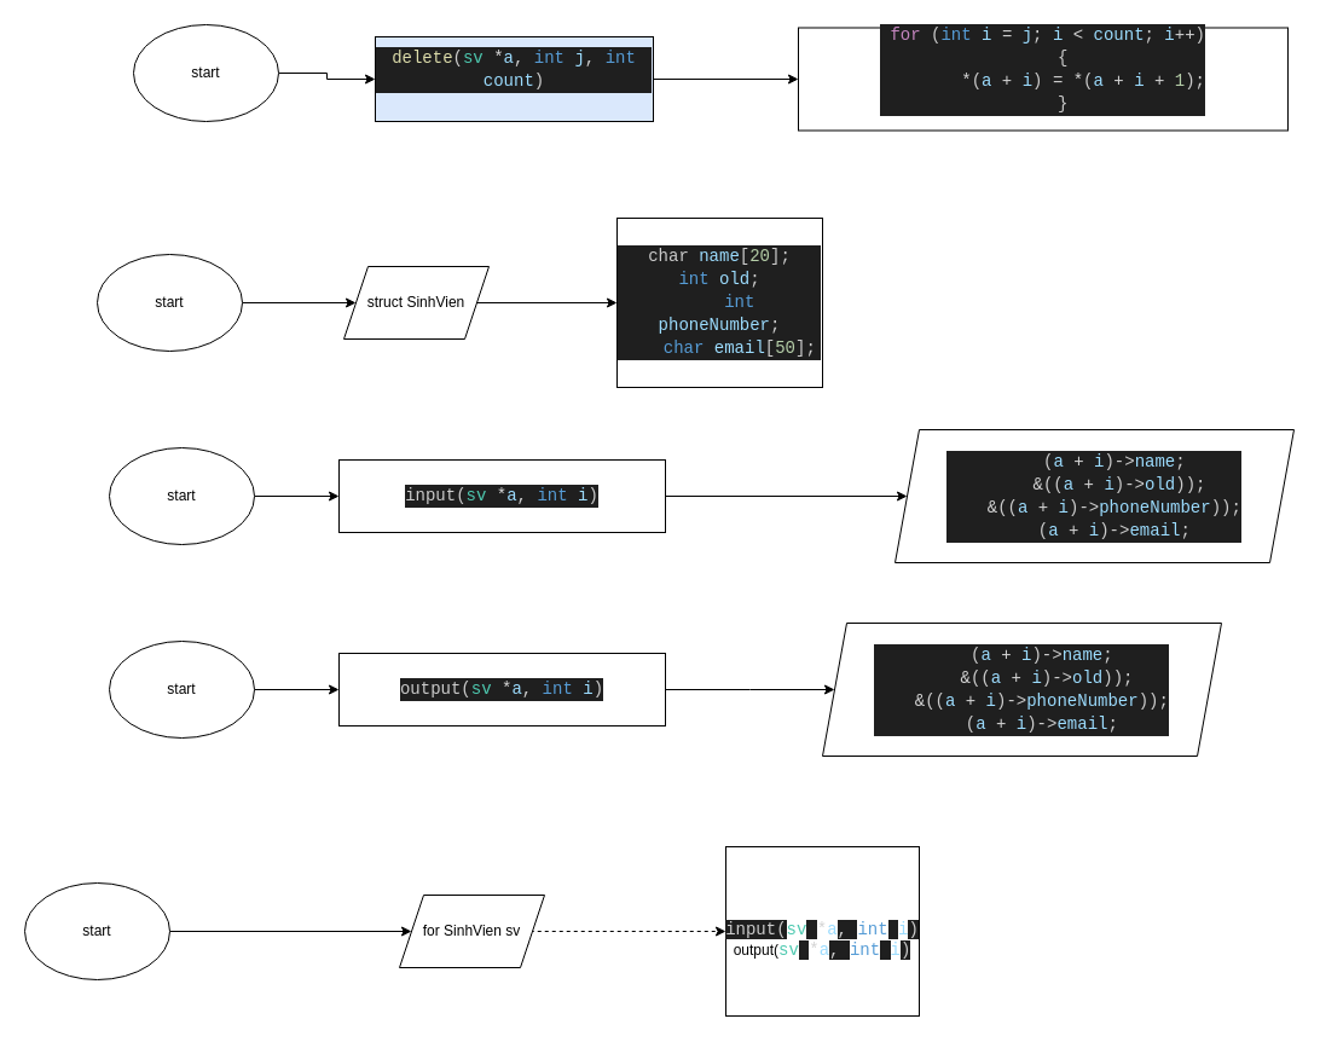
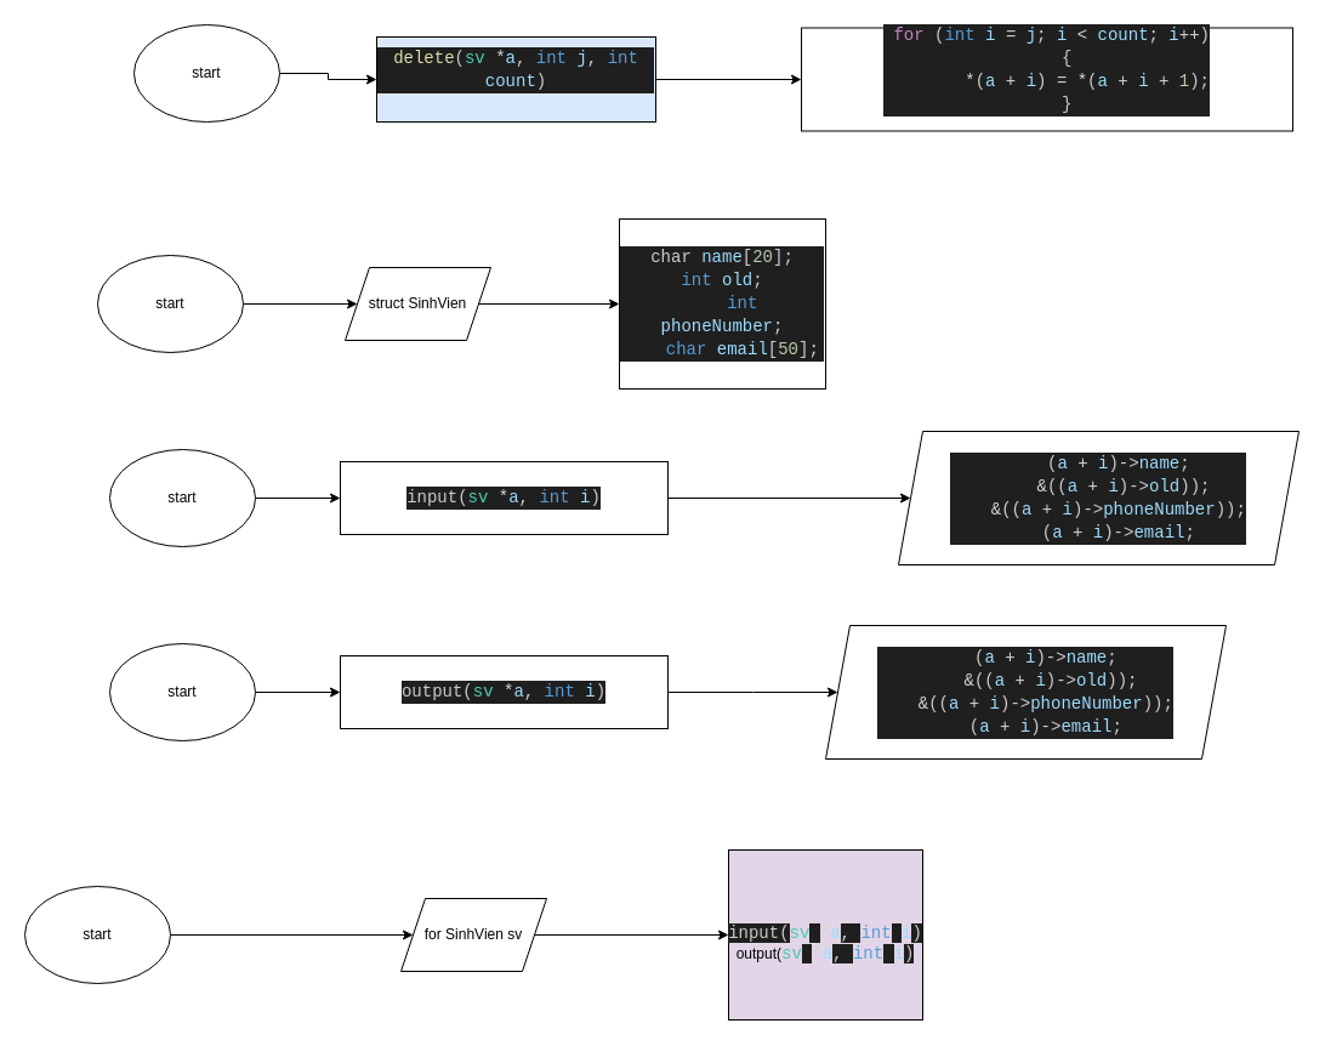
- <mxCell id="25" style="edgeStyle=orthogonalEdgeStyle;rounded=0;orthogonalLoop=1;jettySize=auto;html=1;exitX=1;exitY=0.75;exitDx=0;exitDy=0;dashed=1;" edge="1" parent="1" source="26" target="24"><mxGeometry relative="1" as="geometry"><Array as="points"><mxPoint x="404" y="772" /><mxPoint x="404" y="770" /></Array></mxGeometry></mxCell>
+ <mxCell id="25" style="edgeStyle=orthogonalEdgeStyle;rounded=0;orthogonalLoop=1;jettySize=auto;html=1;exitX=1;exitY=0.75;exitDx=0;exitDy=0;" edge="1" parent="1" source="26" target="24"><mxGeometry relative="1" as="geometry"><Array as="points"><mxPoint x="404" y="772" /><mxPoint x="404" y="770" /></Array></mxGeometry></mxCell>
- <mxCell id="24" value="&lt;br&gt;&lt;span style=&quot;color: rgb(204, 204, 204); font-family: Consolas, &amp;quot;Courier New&amp;quot;, monospace; font-size: 14px; font-style: normal; font-variant-ligatures: normal; font-variant-caps: normal; font-weight: 400; letter-spacing: normal; orphans: 2; text-align: center; text-indent: 0px; text-transform: none; widows: 2; word-spacing: 0px; -webkit-text-stroke-width: 0px; background-color: rgb(31, 31, 31); text-decoration-thickness: initial; text-decoration-style: initial; text-decoration-color: initial; float: none; display: inline !important;&quot;&gt;input(&lt;/span&gt;&lt;span style=&quot;border-color: var(--border-color); font-family: Consolas, &amp;quot;Courier New&amp;quot;, monospace; font-size: 14px; font-style: normal; font-variant-ligatures: normal; font-variant-caps: normal; font-weight: 400; letter-spacing: normal; orphans: 2; text-align: center; text-indent: 0px; text-transform: none; widows: 2; word-spacing: 0px; -webkit-text-stroke-width: 0px; text-decoration-thickness: initial; text-decoration-style: initial; text-decoration-color: initial; color: rgb(78, 201, 176);&quot;&gt;sv&lt;/span&gt;&lt;span style=&quot;color: rgb(204, 204, 204); font-family: Consolas, &amp;quot;Courier New&amp;quot;, monospace; font-size: 14px; font-style: normal; font-variant-ligatures: normal; font-variant-caps: normal; font-weight: 400; letter-spacing: normal; orphans: 2; text-align: center; text-indent: 0px; text-transform: none; widows: 2; word-spacing: 0px; -webkit-text-stroke-width: 0px; background-color: rgb(31, 31, 31); text-decoration-thickness: initial; text-decoration-style: initial; text-decoration-color: initial; float: none; display: inline !important;&quot;&gt;&lt;span&gt;&amp;nbsp;&lt;/span&gt;&lt;/span&gt;&lt;span style=&quot;border-color: var(--border-color); font-family: Consolas, &amp;quot;Courier New&amp;quot;, monospace; font-size: 14px; font-style: normal; font-variant-ligatures: normal; font-variant-caps: normal; font-weight: 400; letter-spacing: normal; orphans: 2; text-align: center; text-indent: 0px; text-transform: none; widows: 2; word-spacing: 0px; -webkit-text-stroke-width: 0px; text-decoration-thickness: initial; text-decoration-style: initial; text-decoration-color: initial; color: rgb(212, 212, 212);&quot;&gt;*&lt;/span&gt;&lt;span style=&quot;border-color: var(--border-color); font-family: Consolas, &amp;quot;Courier New&amp;quot;, monospace; font-size: 14px; font-style: normal; font-variant-ligatures: normal; font-variant-caps: normal; font-weight: 400; letter-spacing: normal; orphans: 2; text-align: center; text-indent: 0px; text-transform: none; widows: 2; word-spacing: 0px; -webkit-text-stroke-width: 0px; text-decoration-thickness: initial; text-decoration-style: initial; text-decoration-color: initial; color: rgb(156, 220, 254);&quot;&gt;a&lt;/span&gt;&lt;span style=&quot;color: rgb(204, 204, 204); font-family: Consolas, &amp;quot;Courier New&amp;quot;, monospace; font-size: 14px; font-style: normal; font-variant-ligatures: normal; font-variant-caps: normal; font-weight: 400; letter-spacing: normal; orphans: 2; text-align: center; text-indent: 0px; text-transform: none; widows: 2; word-spacing: 0px; -webkit-text-stroke-width: 0px; background-color: rgb(31, 31, 31); text-decoration-thickness: initial; text-decoration-style: initial; text-decoration-color: initial; float: none; display: inline !important;&quot;&gt;,&lt;span&gt;&amp;nbsp;&lt;/span&gt;&lt;/span&gt;&lt;span style=&quot;border-color: var(--border-color); font-family: Consolas, &amp;quot;Courier New&amp;quot;, monospace; font-size: 14px; font-style: normal; font-variant-ligatures: normal; font-variant-caps: normal; font-weight: 400; letter-spacing: normal; orphans: 2; text-align: center; text-indent: 0px; text-transform: none; widows: 2; word-spacing: 0px; -webkit-text-stroke-width: 0px; text-decoration-thickness: initial; text-decoration-style: initial; text-decoration-color: initial; color: rgb(86, 156, 214);&quot;&gt;int&lt;/span&gt;&lt;span style=&quot;color: rgb(204, 204, 204); font-family: Consolas, &amp;quot;Courier New&amp;quot;, monospace; font-size: 14px; font-style: normal; font-variant-ligatures: normal; font-variant-caps: normal; font-weight: 400; letter-spacing: normal; orphans: 2; text-align: center; text-indent: 0px; text-transform: none; widows: 2; word-spacing: 0px; -webkit-text-stroke-width: 0px; background-color: rgb(31, 31, 31); text-decoration-thickness: initial; text-decoration-style: initial; text-decoration-color: initial; float: none; display: inline !important;&quot;&gt;&lt;span&gt;&amp;nbsp;&lt;/span&gt;&lt;/span&gt;&lt;span style=&quot;border-color: var(--border-color); font-family: Consolas, &amp;quot;Courier New&amp;quot;, monospace; font-size: 14px; font-style: normal; font-variant-ligatures: normal; font-variant-caps: normal; font-weight: 400; letter-spacing: normal; orphans: 2; text-align: center; text-indent: 0px; text-transform: none; widows: 2; word-spacing: 0px; -webkit-text-stroke-width: 0px; text-decoration-thickness: initial; text-decoration-style: initial; text-decoration-color: initial; color: rgb(156, 220, 254);&quot;&gt;i&lt;/span&gt;&lt;span style=&quot;color: rgb(204, 204, 204); font-family: Consolas, &amp;quot;Courier New&amp;quot;, monospace; font-size: 14px; font-style: normal; font-variant-ligatures: normal; font-variant-caps: normal; font-weight: 400; letter-spacing: normal; orphans: 2; text-align: center; text-indent: 0px; text-transform: none; widows: 2; word-spacing: 0px; -webkit-text-stroke-width: 0px; background-color: rgb(31, 31, 31); text-decoration-thickness: initial; text-decoration-style: initial; text-decoration-color: initial; float: none; display: inline !important;&quot;&gt;)&lt;/span&gt;&lt;br&gt;output(&lt;span style=&quot;border-color: var(--border-color); font-family: Consolas, &amp;quot;Courier New&amp;quot;, monospace; font-size: 14px; color: rgb(78, 201, 176);&quot;&gt;sv&lt;/span&gt;&lt;span style=&quot;color: rgb(204, 204, 204); font-family: Consolas, &amp;quot;Courier New&amp;quot;, monospace; font-size: 14px; background-color: rgb(31, 31, 31);&quot;&gt;&amp;nbsp;&lt;/span&gt;&lt;span style=&quot;border-color: var(--border-color); font-family: Consolas, &amp;quot;Courier New&amp;quot;, monospace; font-size: 14px; color: rgb(212, 212, 212);&quot;&gt;*&lt;/span&gt;&lt;span style=&quot;border-color: var(--border-color); font-family: Consolas, &amp;quot;Courier New&amp;quot;, monospace; font-size: 14px; color: rgb(156, 220, 254);&quot;&gt;a&lt;/span&gt;&lt;span style=&quot;color: rgb(204, 204, 204); font-family: Consolas, &amp;quot;Courier New&amp;quot;, monospace; font-size: 14px; background-color: rgb(31, 31, 31);&quot;&gt;,&amp;nbsp;&lt;/span&gt;&lt;span style=&quot;border-color: var(--border-color); font-family: Consolas, &amp;quot;Courier New&amp;quot;, monospace; font-size: 14px; color: rgb(86, 156, 214);&quot;&gt;int&lt;/span&gt;&lt;span style=&quot;color: rgb(204, 204, 204); font-family: Consolas, &amp;quot;Courier New&amp;quot;, monospace; font-size: 14px; background-color: rgb(31, 31, 31);&quot;&gt;&amp;nbsp;&lt;/span&gt;&lt;span style=&quot;border-color: var(--border-color); font-family: Consolas, &amp;quot;Courier New&amp;quot;, monospace; font-size: 14px; color: rgb(156, 220, 254);&quot;&gt;i&lt;/span&gt;&lt;span style=&quot;color: rgb(204, 204, 204); font-family: Consolas, &amp;quot;Courier New&amp;quot;, monospace; font-size: 14px; background-color: rgb(31, 31, 31);&quot;&gt;)&lt;/span&gt;" style="rounded=0;whiteSpace=wrap;html=1;" vertex="1" parent="1"><mxGeometry x="600" y="700" width="160" height="140" as="geometry" /></mxCell>
+ <mxCell id="24" value="&lt;br&gt;&lt;span style=&quot;color: rgb(204, 204, 204); font-family: Consolas, &amp;quot;Courier New&amp;quot;, monospace; font-size: 14px; font-style: normal; font-variant-ligatures: normal; font-variant-caps: normal; font-weight: 400; letter-spacing: normal; orphans: 2; text-align: center; text-indent: 0px; text-transform: none; widows: 2; word-spacing: 0px; -webkit-text-stroke-width: 0px; background-color: rgb(31, 31, 31); text-decoration-thickness: initial; text-decoration-style: initial; text-decoration-color: initial; float: none; display: inline !important;&quot;&gt;input(&lt;/span&gt;&lt;span style=&quot;border-color: var(--border-color); font-family: Consolas, &amp;quot;Courier New&amp;quot;, monospace; font-size: 14px; font-style: normal; font-variant-ligatures: normal; font-variant-caps: normal; font-weight: 400; letter-spacing: normal; orphans: 2; text-align: center; text-indent: 0px; text-transform: none; widows: 2; word-spacing: 0px; -webkit-text-stroke-width: 0px; text-decoration-thickness: initial; text-decoration-style: initial; text-decoration-color: initial; color: rgb(78, 201, 176);&quot;&gt;sv&lt;/span&gt;&lt;span style=&quot;color: rgb(204, 204, 204); font-family: Consolas, &amp;quot;Courier New&amp;quot;, monospace; font-size: 14px; font-style: normal; font-variant-ligatures: normal; font-variant-caps: normal; font-weight: 400; letter-spacing: normal; orphans: 2; text-align: center; text-indent: 0px; text-transform: none; widows: 2; word-spacing: 0px; -webkit-text-stroke-width: 0px; background-color: rgb(31, 31, 31); text-decoration-thickness: initial; text-decoration-style: initial; text-decoration-color: initial; float: none; display: inline !important;&quot;&gt;&lt;span&gt;&amp;nbsp;&lt;/span&gt;&lt;/span&gt;&lt;span style=&quot;border-color: var(--border-color); font-family: Consolas, &amp;quot;Courier New&amp;quot;, monospace; font-size: 14px; font-style: normal; font-variant-ligatures: normal; font-variant-caps: normal; font-weight: 400; letter-spacing: normal; orphans: 2; text-align: center; text-indent: 0px; text-transform: none; widows: 2; word-spacing: 0px; -webkit-text-stroke-width: 0px; text-decoration-thickness: initial; text-decoration-style: initial; text-decoration-color: initial; color: rgb(212, 212, 212);&quot;&gt;*&lt;/span&gt;&lt;span style=&quot;border-color: var(--border-color); font-family: Consolas, &amp;quot;Courier New&amp;quot;, monospace; font-size: 14px; font-style: normal; font-variant-ligatures: normal; font-variant-caps: normal; font-weight: 400; letter-spacing: normal; orphans: 2; text-align: center; text-indent: 0px; text-transform: none; widows: 2; word-spacing: 0px; -webkit-text-stroke-width: 0px; text-decoration-thickness: initial; text-decoration-style: initial; text-decoration-color: initial; color: rgb(156, 220, 254);&quot;&gt;a&lt;/span&gt;&lt;span style=&quot;color: rgb(204, 204, 204); font-family: Consolas, &amp;quot;Courier New&amp;quot;, monospace; font-size: 14px; font-style: normal; font-variant-ligatures: normal; font-variant-caps: normal; font-weight: 400; letter-spacing: normal; orphans: 2; text-align: center; text-indent: 0px; text-transform: none; widows: 2; word-spacing: 0px; -webkit-text-stroke-width: 0px; background-color: rgb(31, 31, 31); text-decoration-thickness: initial; text-decoration-style: initial; text-decoration-color: initial; float: none; display: inline !important;&quot;&gt;,&lt;span&gt;&amp;nbsp;&lt;/span&gt;&lt;/span&gt;&lt;span style=&quot;border-color: var(--border-color); font-family: Consolas, &amp;quot;Courier New&amp;quot;, monospace; font-size: 14px; font-style: normal; font-variant-ligatures: normal; font-variant-caps: normal; font-weight: 400; letter-spacing: normal; orphans: 2; text-align: center; text-indent: 0px; text-transform: none; widows: 2; word-spacing: 0px; -webkit-text-stroke-width: 0px; text-decoration-thickness: initial; text-decoration-style: initial; text-decoration-color: initial; color: rgb(86, 156, 214);&quot;&gt;int&lt;/span&gt;&lt;span style=&quot;color: rgb(204, 204, 204); font-family: Consolas, &amp;quot;Courier New&amp;quot;, monospace; font-size: 14px; font-style: normal; font-variant-ligatures: normal; font-variant-caps: normal; font-weight: 400; letter-spacing: normal; orphans: 2; text-align: center; text-indent: 0px; text-transform: none; widows: 2; word-spacing: 0px; -webkit-text-stroke-width: 0px; background-color: rgb(31, 31, 31); text-decoration-thickness: initial; text-decoration-style: initial; text-decoration-color: initial; float: none; display: inline !important;&quot;&gt;&lt;span&gt;&amp;nbsp;&lt;/span&gt;&lt;/span&gt;&lt;span style=&quot;border-color: var(--border-color); font-family: Consolas, &amp;quot;Courier New&amp;quot;, monospace; font-size: 14px; font-style: normal; font-variant-ligatures: normal; font-variant-caps: normal; font-weight: 400; letter-spacing: normal; orphans: 2; text-align: center; text-indent: 0px; text-transform: none; widows: 2; word-spacing: 0px; -webkit-text-stroke-width: 0px; text-decoration-thickness: initial; text-decoration-style: initial; text-decoration-color: initial; color: rgb(156, 220, 254);&quot;&gt;i&lt;/span&gt;&lt;span style=&quot;color: rgb(204, 204, 204); font-family: Consolas, &amp;quot;Courier New&amp;quot;, monospace; font-size: 14px; font-style: normal; font-variant-ligatures: normal; font-variant-caps: normal; font-weight: 400; letter-spacing: normal; orphans: 2; text-align: center; text-indent: 0px; text-transform: none; widows: 2; word-spacing: 0px; -webkit-text-stroke-width: 0px; background-color: rgb(31, 31, 31); text-decoration-thickness: initial; text-decoration-style: initial; text-decoration-color: initial; float: none; display: inline !important;&quot;&gt;)&lt;/span&gt;&lt;br&gt;output(&lt;span style=&quot;border-color: var(--border-color); font-family: Consolas, &amp;quot;Courier New&amp;quot;, monospace; font-size: 14px; color: rgb(78, 201, 176);&quot;&gt;sv&lt;/span&gt;&lt;span style=&quot;color: rgb(204, 204, 204); font-family: Consolas, &amp;quot;Courier New&amp;quot;, monospace; font-size: 14px; background-color: rgb(31, 31, 31);&quot;&gt;&amp;nbsp;&lt;/span&gt;&lt;span style=&quot;border-color: var(--border-color); font-family: Consolas, &amp;quot;Courier New&amp;quot;, monospace; font-size: 14px; color: rgb(212, 212, 212);&quot;&gt;*&lt;/span&gt;&lt;span style=&quot;border-color: var(--border-color); font-family: Consolas, &amp;quot;Courier New&amp;quot;, monospace; font-size: 14px; color: rgb(156, 220, 254);&quot;&gt;a&lt;/span&gt;&lt;span style=&quot;color: rgb(204, 204, 204); font-family: Consolas, &amp;quot;Courier New&amp;quot;, monospace; font-size: 14px; background-color: rgb(31, 31, 31);&quot;&gt;,&amp;nbsp;&lt;/span&gt;&lt;span style=&quot;border-color: var(--border-color); font-family: Consolas, &amp;quot;Courier New&amp;quot;, monospace; font-size: 14px; color: rgb(86, 156, 214);&quot;&gt;int&lt;/span&gt;&lt;span style=&quot;color: rgb(204, 204, 204); font-family: Consolas, &amp;quot;Courier New&amp;quot;, monospace; font-size: 14px; background-color: rgb(31, 31, 31);&quot;&gt;&amp;nbsp;&lt;/span&gt;&lt;span style=&quot;border-color: var(--border-color); font-family: Consolas, &amp;quot;Courier New&amp;quot;, monospace; font-size: 14px; color: rgb(156, 220, 254);&quot;&gt;i&lt;/span&gt;&lt;span style=&quot;color: rgb(204, 204, 204); font-family: Consolas, &amp;quot;Courier New&amp;quot;, monospace; font-size: 14px; background-color: rgb(31, 31, 31);&quot;&gt;)&lt;/span&gt;" style="rounded=0;whiteSpace=wrap;html=1;fillColor=#e1d5e7;" vertex="1" parent="1"><mxGeometry x="600" y="700" width="160" height="140" as="geometry" /></mxCell>
